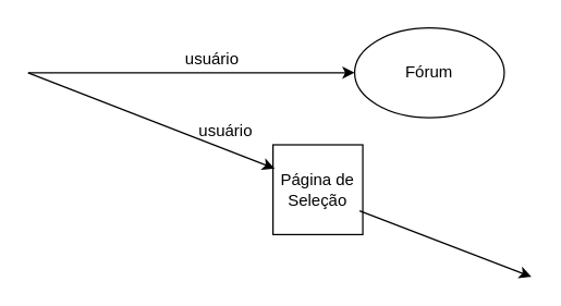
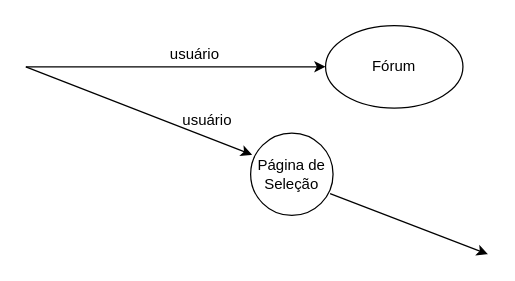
- <mxCell id="2" value="Página de Seleção" style="whiteSpace=wrap;html=1;aspect=fixed;rounded=0;" vertex="1" parent="1"><mxGeometry x="200" y="106" width="66" height="66" as="geometry" /></mxCell>
+ <mxCell id="2" value="Página de Seleção" style="ellipse;whiteSpace=wrap;html=1;aspect=fixed;" vertex="1" parent="1"><mxGeometry x="200" y="106" width="66" height="66" as="geometry" /></mxCell>
